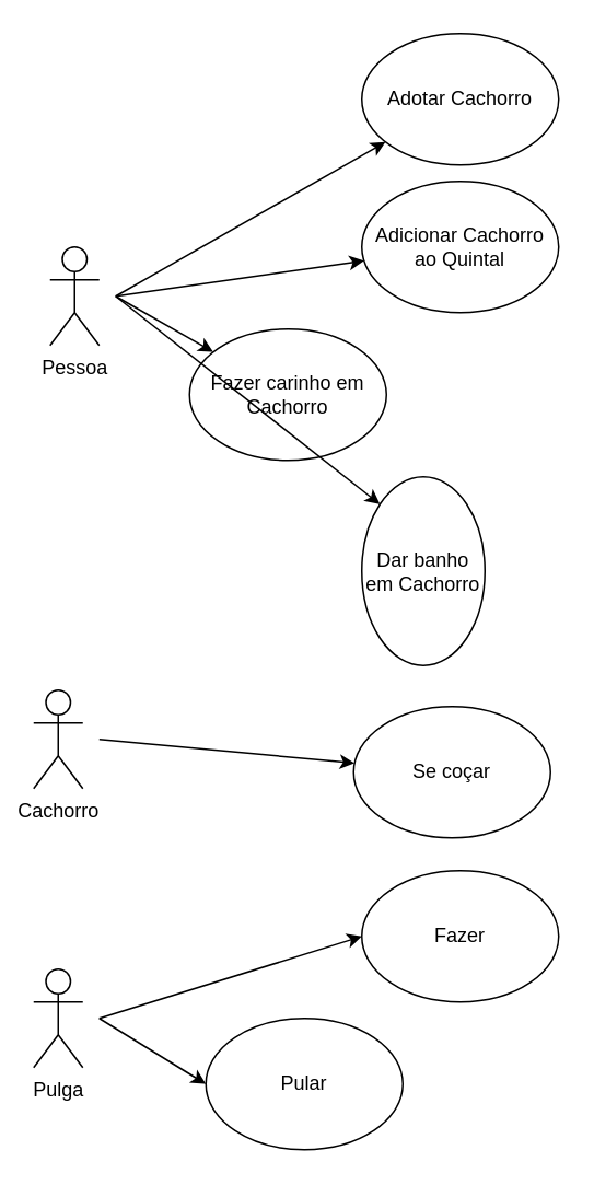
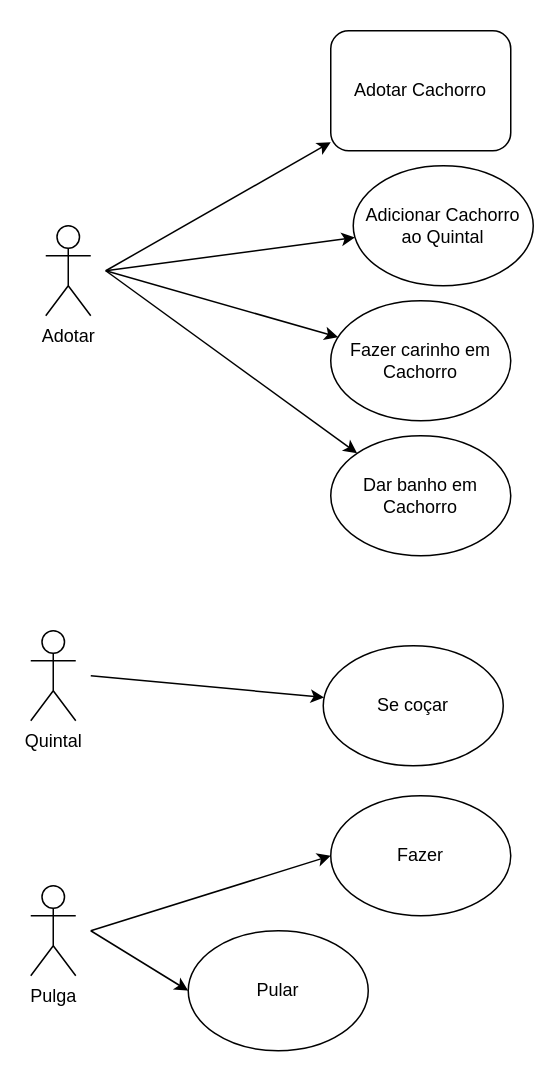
- <mxCell id="2" value="Adotar Cachorro" style="ellipse;whiteSpace=wrap;html=1;" vertex="1" parent="1"><mxGeometry x="220" y="20" width="120" height="80" as="geometry" /></mxCell>
+ <mxCell id="2" value="Adotar Cachorro" style="whiteSpace=wrap;html=1;rounded=1;" vertex="1" parent="1"><mxGeometry x="220" y="20" width="120" height="80" as="geometry" /></mxCell>
- <mxCell id="3" value="Adicionar Cachorro ao Quintal" style="ellipse;whiteSpace=wrap;html=1;" vertex="1" parent="1"><mxGeometry x="220" y="110" width="120" height="80" as="geometry" /></mxCell>
+ <mxCell id="3" value="Adicionar Cachorro ao Quintal" style="ellipse;whiteSpace=wrap;html=1;" vertex="1" parent="1"><mxGeometry x="235" y="110" width="120" height="80" as="geometry" /></mxCell>
- <mxCell id="9" value="Pessoa" style="shape=umlActor;verticalLabelPosition=bottom;verticalAlign=top;html=1;outlineConnect=0;" vertex="1" parent="1"><mxGeometry x="30" y="150" width="30" height="60" as="geometry" /></mxCell>
+ <mxCell id="9" value="Adotar" style="shape=umlActor;verticalLabelPosition=bottom;verticalAlign=top;html=1;outlineConnect=0;" vertex="1" parent="1"><mxGeometry x="30" y="150" width="30" height="60" as="geometry" /></mxCell>
- <mxCell id="4" value="Fazer carinho em Cachorro" style="ellipse;whiteSpace=wrap;html=1;" vertex="1" parent="1"><mxGeometry x="115" y="200" width="120" height="80" as="geometry" /></mxCell>
+ <mxCell id="4" value="Fazer carinho em Cachorro" style="ellipse;whiteSpace=wrap;html=1;" vertex="1" parent="1"><mxGeometry x="220" y="200" width="120" height="80" as="geometry" /></mxCell>
- <mxCell id="5" value="Dar banho em Cachorro" style="ellipse;whiteSpace=wrap;html=1;" vertex="1" parent="1"><mxGeometry x="220" y="290" width="75" height="115" as="geometry" /></mxCell>
+ <mxCell id="5" value="Dar banho em Cachorro" style="ellipse;whiteSpace=wrap;html=1;" vertex="1" parent="1"><mxGeometry x="220" y="290" width="120" height="80" as="geometry" /></mxCell>
- <mxCell id="10" value="Cachorro" style="shape=umlActor;verticalLabelPosition=bottom;verticalAlign=top;html=1;outlineConnect=0;" vertex="1" parent="1"><mxGeometry x="20" y="420" width="30" height="60" as="geometry" /></mxCell>
+ <mxCell id="10" value="Quintal" style="shape=umlActor;verticalLabelPosition=bottom;verticalAlign=top;html=1;outlineConnect=0;" vertex="1" parent="1"><mxGeometry x="20" y="420" width="30" height="60" as="geometry" /></mxCell>
